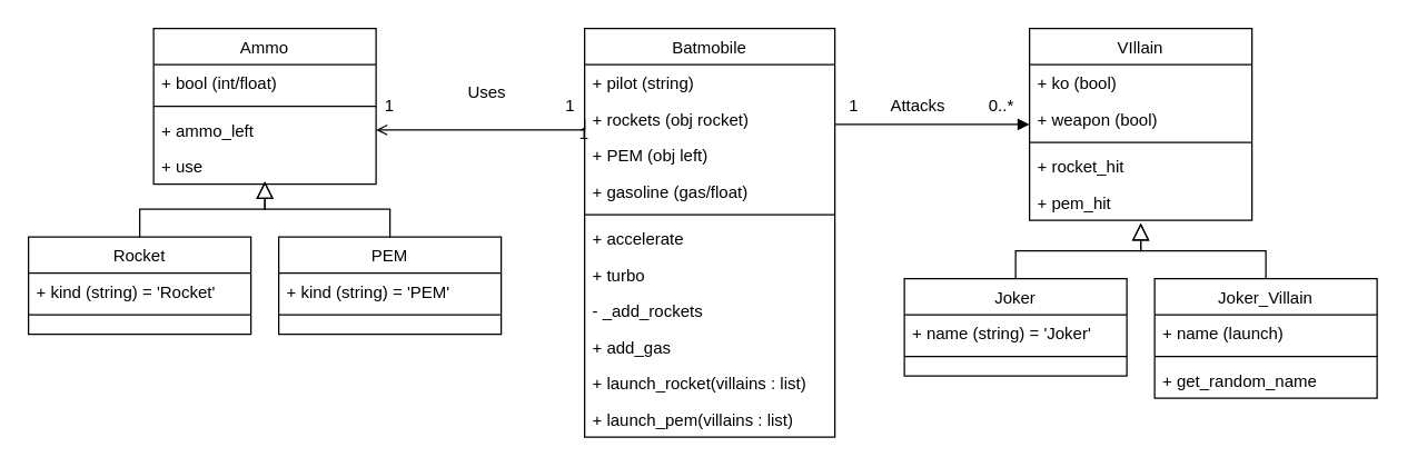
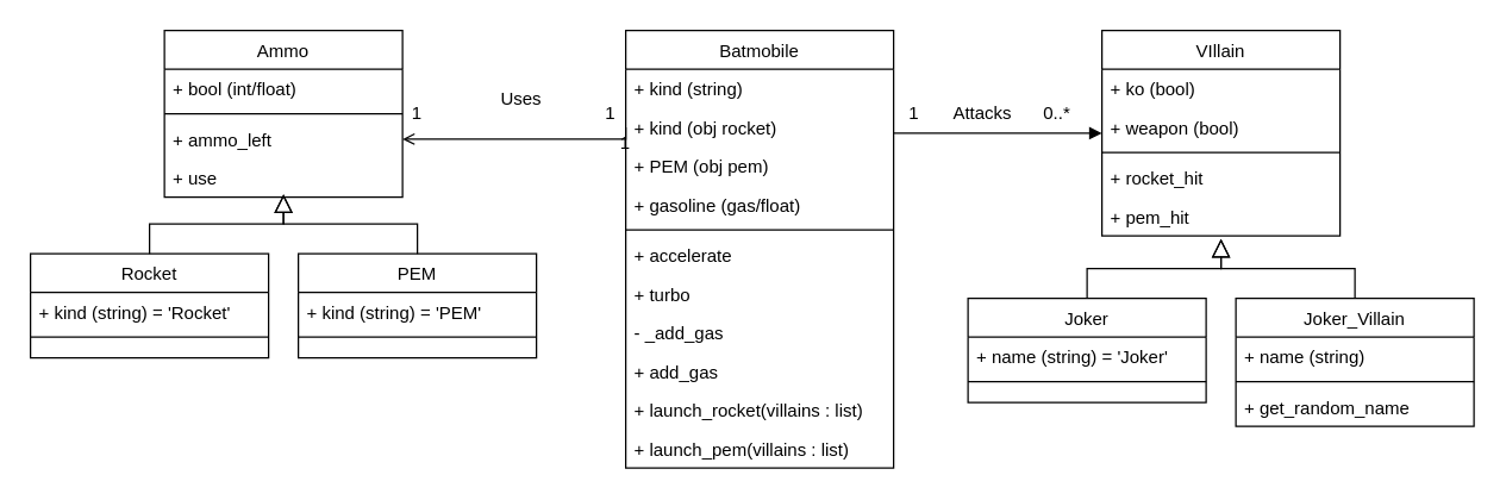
- <mxCell id="3" value="+ pilot (string)" style="text;align=left;verticalAlign=top;spacingLeft=4;spacingRight=4;overflow=hidden;rotatable=0;points=[[0,0.5],[1,0.5]];portConstraint=eastwest;" parent="2" vertex="1"><mxGeometry y="26" width="180" height="26" as="geometry" /></mxCell>
+ <mxCell id="3" value="+ kind (string)" style="text;align=left;verticalAlign=top;spacingLeft=4;spacingRight=4;overflow=hidden;rotatable=0;points=[[0,0.5],[1,0.5]];portConstraint=eastwest;" parent="2" vertex="1"><mxGeometry y="26" width="180" height="26" as="geometry" /></mxCell>
- <mxCell id="48" value="0..*" style="text;html=1;strokeColor=none;fillColor=none;align=center;verticalAlign=middle;whiteSpace=wrap;rounded=0;" parent="1" vertex="1"><mxGeometry x="700" y="66" width="40" height="20" as="geometry" /></mxCell>
+ <mxCell id="48" value="0..*" style="text;html=1;strokeColor=none;fillColor=none;align=center;verticalAlign=middle;whiteSpace=wrap;rounded=0;" parent="1" vertex="1"><mxGeometry x="690" y="66" width="40" height="20" as="geometry" /></mxCell>
- <mxCell id="4" value="+ rockets (obj rocket)" style="text;align=left;verticalAlign=top;spacingLeft=4;spacingRight=4;overflow=hidden;rotatable=0;points=[[0,0.5],[1,0.5]];portConstraint=eastwest;rounded=0;shadow=0;html=0;" parent="2" vertex="1"><mxGeometry y="52" width="180" height="26" as="geometry" /></mxCell>
+ <mxCell id="4" value="+ kind (obj rocket)" style="text;align=left;verticalAlign=top;spacingLeft=4;spacingRight=4;overflow=hidden;rotatable=0;points=[[0,0.5],[1,0.5]];portConstraint=eastwest;rounded=0;shadow=0;html=0;" parent="2" vertex="1"><mxGeometry y="52" width="180" height="26" as="geometry" /></mxCell>
- <mxCell id="5" value="+ PEM (obj left)" style="text;align=left;verticalAlign=top;spacingLeft=4;spacingRight=4;overflow=hidden;rotatable=0;points=[[0,0.5],[1,0.5]];portConstraint=eastwest;rounded=0;shadow=0;html=0;" parent="2" vertex="1"><mxGeometry y="78" width="180" height="26" as="geometry" /></mxCell>
+ <mxCell id="5" value="+ PEM (obj pem)" style="text;align=left;verticalAlign=top;spacingLeft=4;spacingRight=4;overflow=hidden;rotatable=0;points=[[0,0.5],[1,0.5]];portConstraint=eastwest;rounded=0;shadow=0;html=0;" parent="2" vertex="1"><mxGeometry y="78" width="180" height="26" as="geometry" /></mxCell>
- <mxCell id="10" value="- _add_rockets" style="text;align=left;verticalAlign=top;spacingLeft=4;spacingRight=4;overflow=hidden;rotatable=0;points=[[0,0.5],[1,0.5]];portConstraint=eastwest;" parent="2" vertex="1"><mxGeometry y="190" width="180" height="26" as="geometry" /></mxCell>
+ <mxCell id="10" value="- _add_gas" style="text;align=left;verticalAlign=top;spacingLeft=4;spacingRight=4;overflow=hidden;rotatable=0;points=[[0,0.5],[1,0.5]];portConstraint=eastwest;" parent="2" vertex="1"><mxGeometry y="190" width="180" height="26" as="geometry" /></mxCell>
- <mxCell id="25" value="+ name (launch)" style="text;align=left;verticalAlign=top;spacingLeft=4;spacingRight=4;overflow=hidden;rotatable=0;points=[[0,0.5],[1,0.5]];portConstraint=eastwest;" parent="24" vertex="1"><mxGeometry y="26" width="160" height="26" as="geometry" /></mxCell>
+ <mxCell id="25" value="+ name (string)" style="text;align=left;verticalAlign=top;spacingLeft=4;spacingRight=4;overflow=hidden;rotatable=0;points=[[0,0.5],[1,0.5]];portConstraint=eastwest;" parent="24" vertex="1"><mxGeometry y="26" width="160" height="26" as="geometry" /></mxCell>
